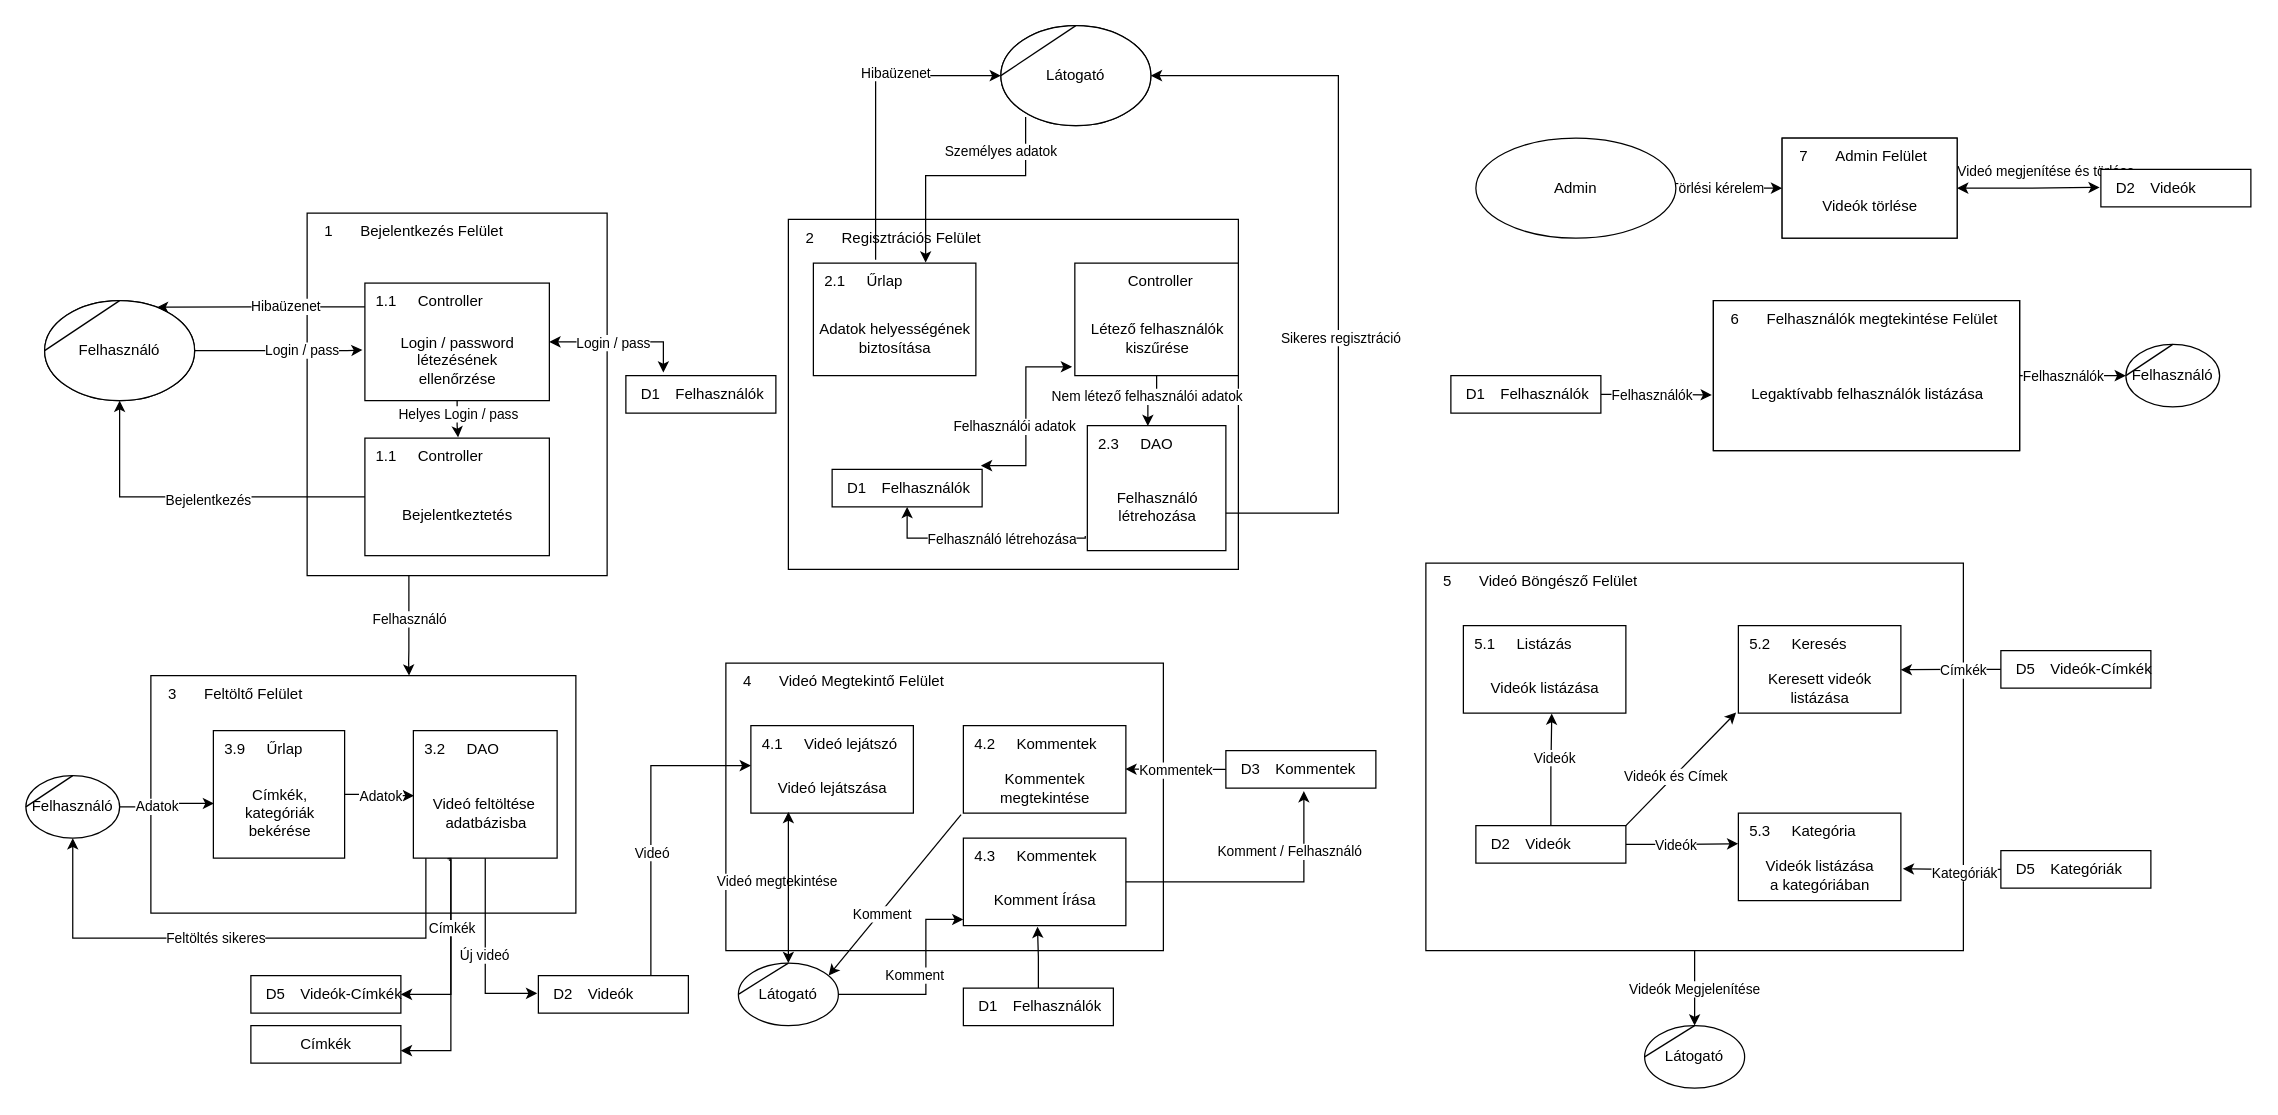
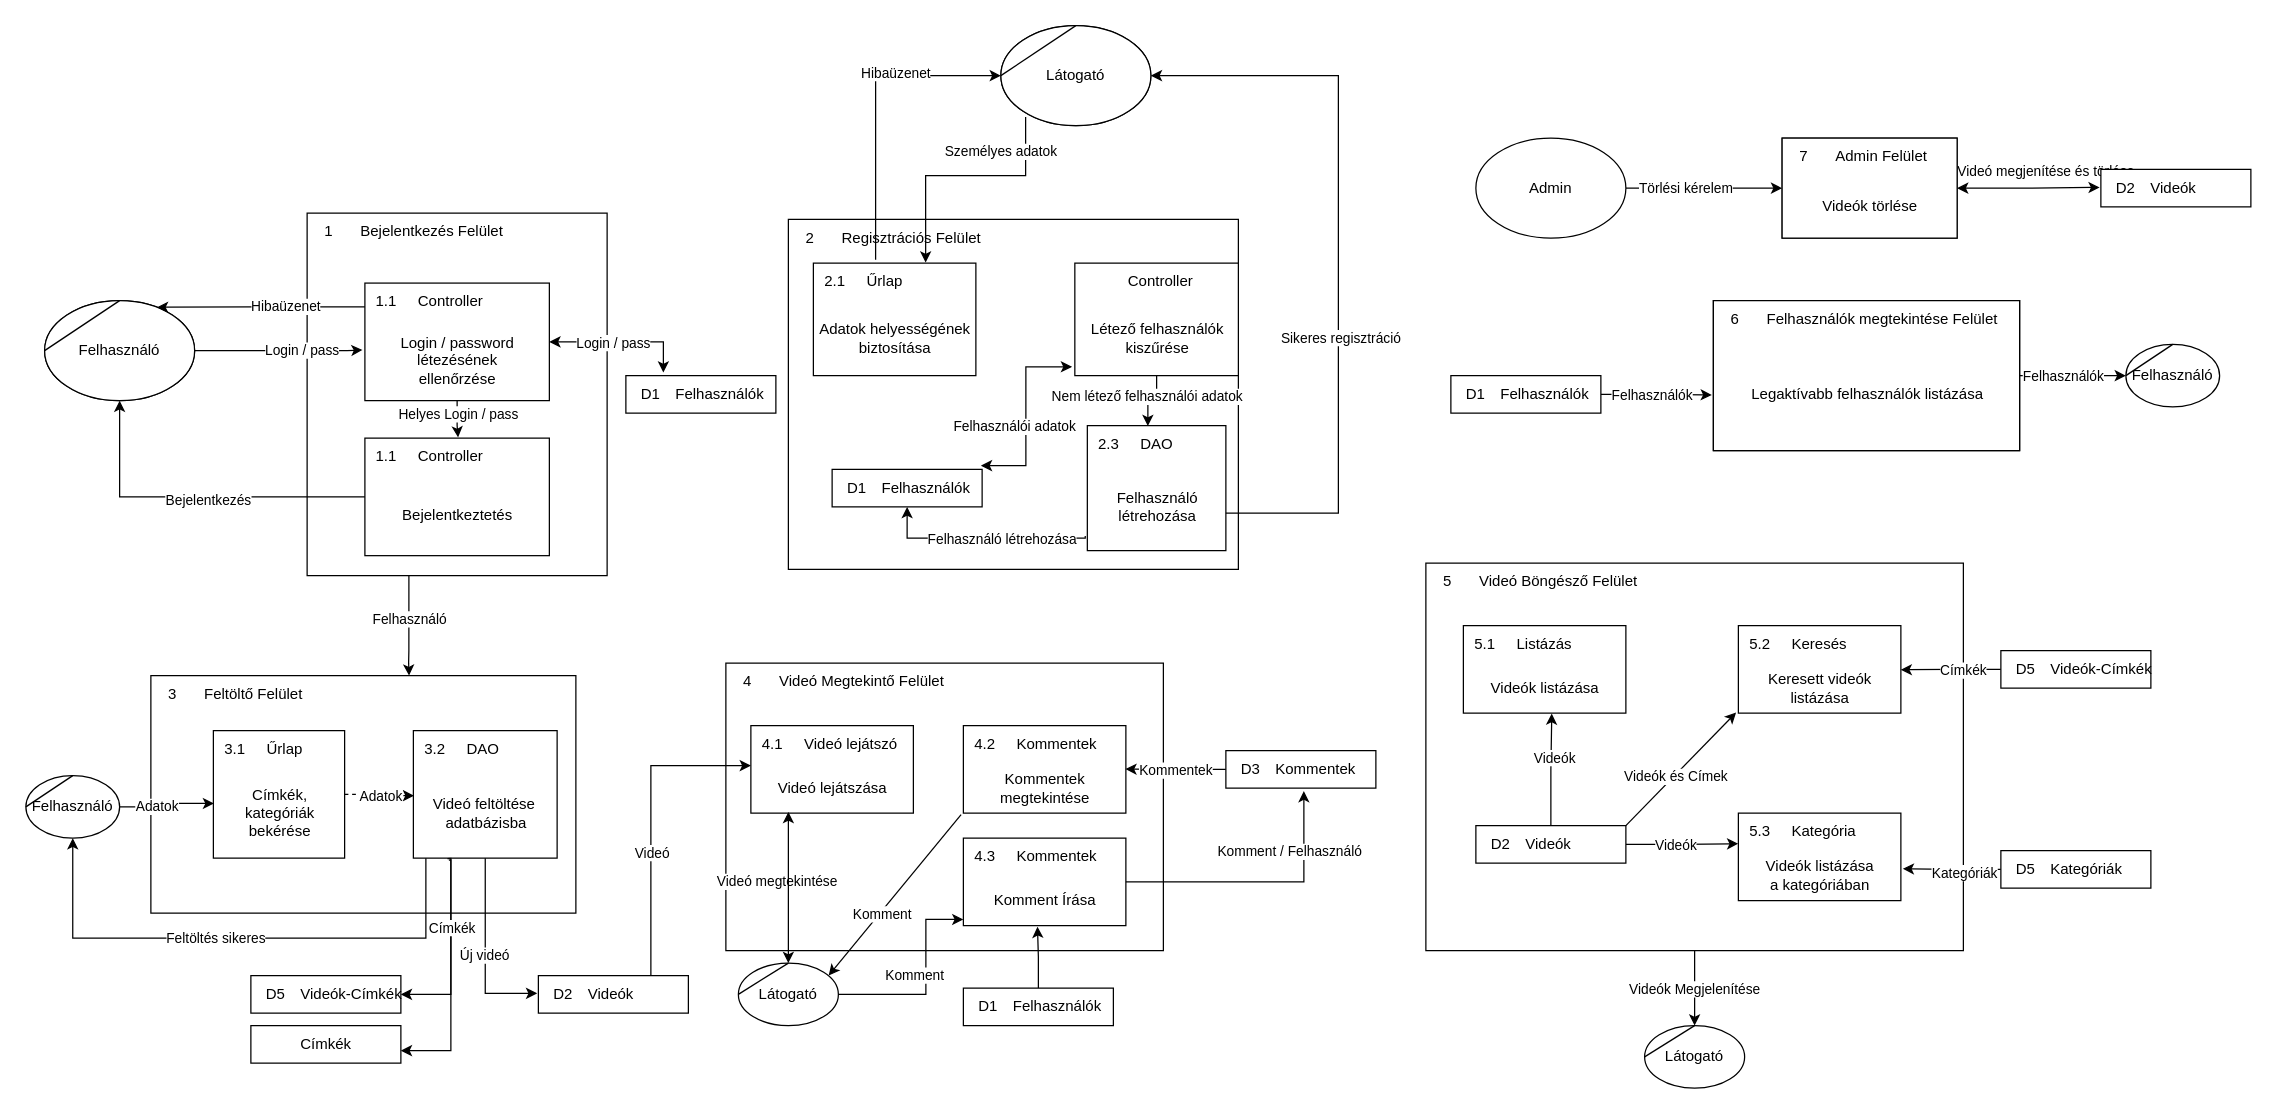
- <mxCell id="93" value="Admin" style="ellipse;whiteSpace=wrap;html=1;" vertex="1" parent="1"><mxGeometry x="1180" y="110" width="160" height="80" as="geometry" /></mxCell>
+ <mxCell id="93" value="Admin" style="ellipse;whiteSpace=wrap;html=1;" vertex="1" parent="1"><mxGeometry x="1180" y="110" width="120" height="80" as="geometry" /></mxCell>
- <mxCell id="43" value="3.9" style="text;html=1;strokeColor=none;fillColor=none;align=center;verticalAlign=middle;whiteSpace=wrap;rounded=0;connectable=0;allowArrows=0;editable=1;movable=0;resizable=0;rotatable=0;deletable=0;locked=0;cloneable=0;" vertex="1" parent="42"><mxGeometry width="35" height="30" as="geometry" /></mxCell>
+ <mxCell id="43" value="3.1" style="text;html=1;strokeColor=none;fillColor=none;align=center;verticalAlign=middle;whiteSpace=wrap;rounded=0;connectable=0;allowArrows=0;editable=1;movable=0;resizable=0;rotatable=0;deletable=0;locked=0;cloneable=0;" vertex="1" parent="42"><mxGeometry width="35" height="30" as="geometry" /></mxCell>
- <mxCell id="41" style="edgeStyle=orthogonalEdgeStyle;rounded=0;orthogonalLoop=1;jettySize=auto;html=1;entryX=0.005;entryY=0.51;entryDx=0;entryDy=0;entryPerimeter=0;startArrow=none;startFill=0;endArrow=classic;endFill=1;" edge="1" parent="38" source="42" target="45"><mxGeometry relative="1" as="geometry" /></mxCell>
+ <mxCell id="41" style="edgeStyle=orthogonalEdgeStyle;rounded=0;orthogonalLoop=1;jettySize=auto;html=1;entryX=0.005;entryY=0.51;entryDx=0;entryDy=0;entryPerimeter=0;startArrow=none;startFill=0;endArrow=classic;endFill=1;dashed=1;" edge="1" parent="38" source="42" target="45"><mxGeometry relative="1" as="geometry" /></mxCell>
